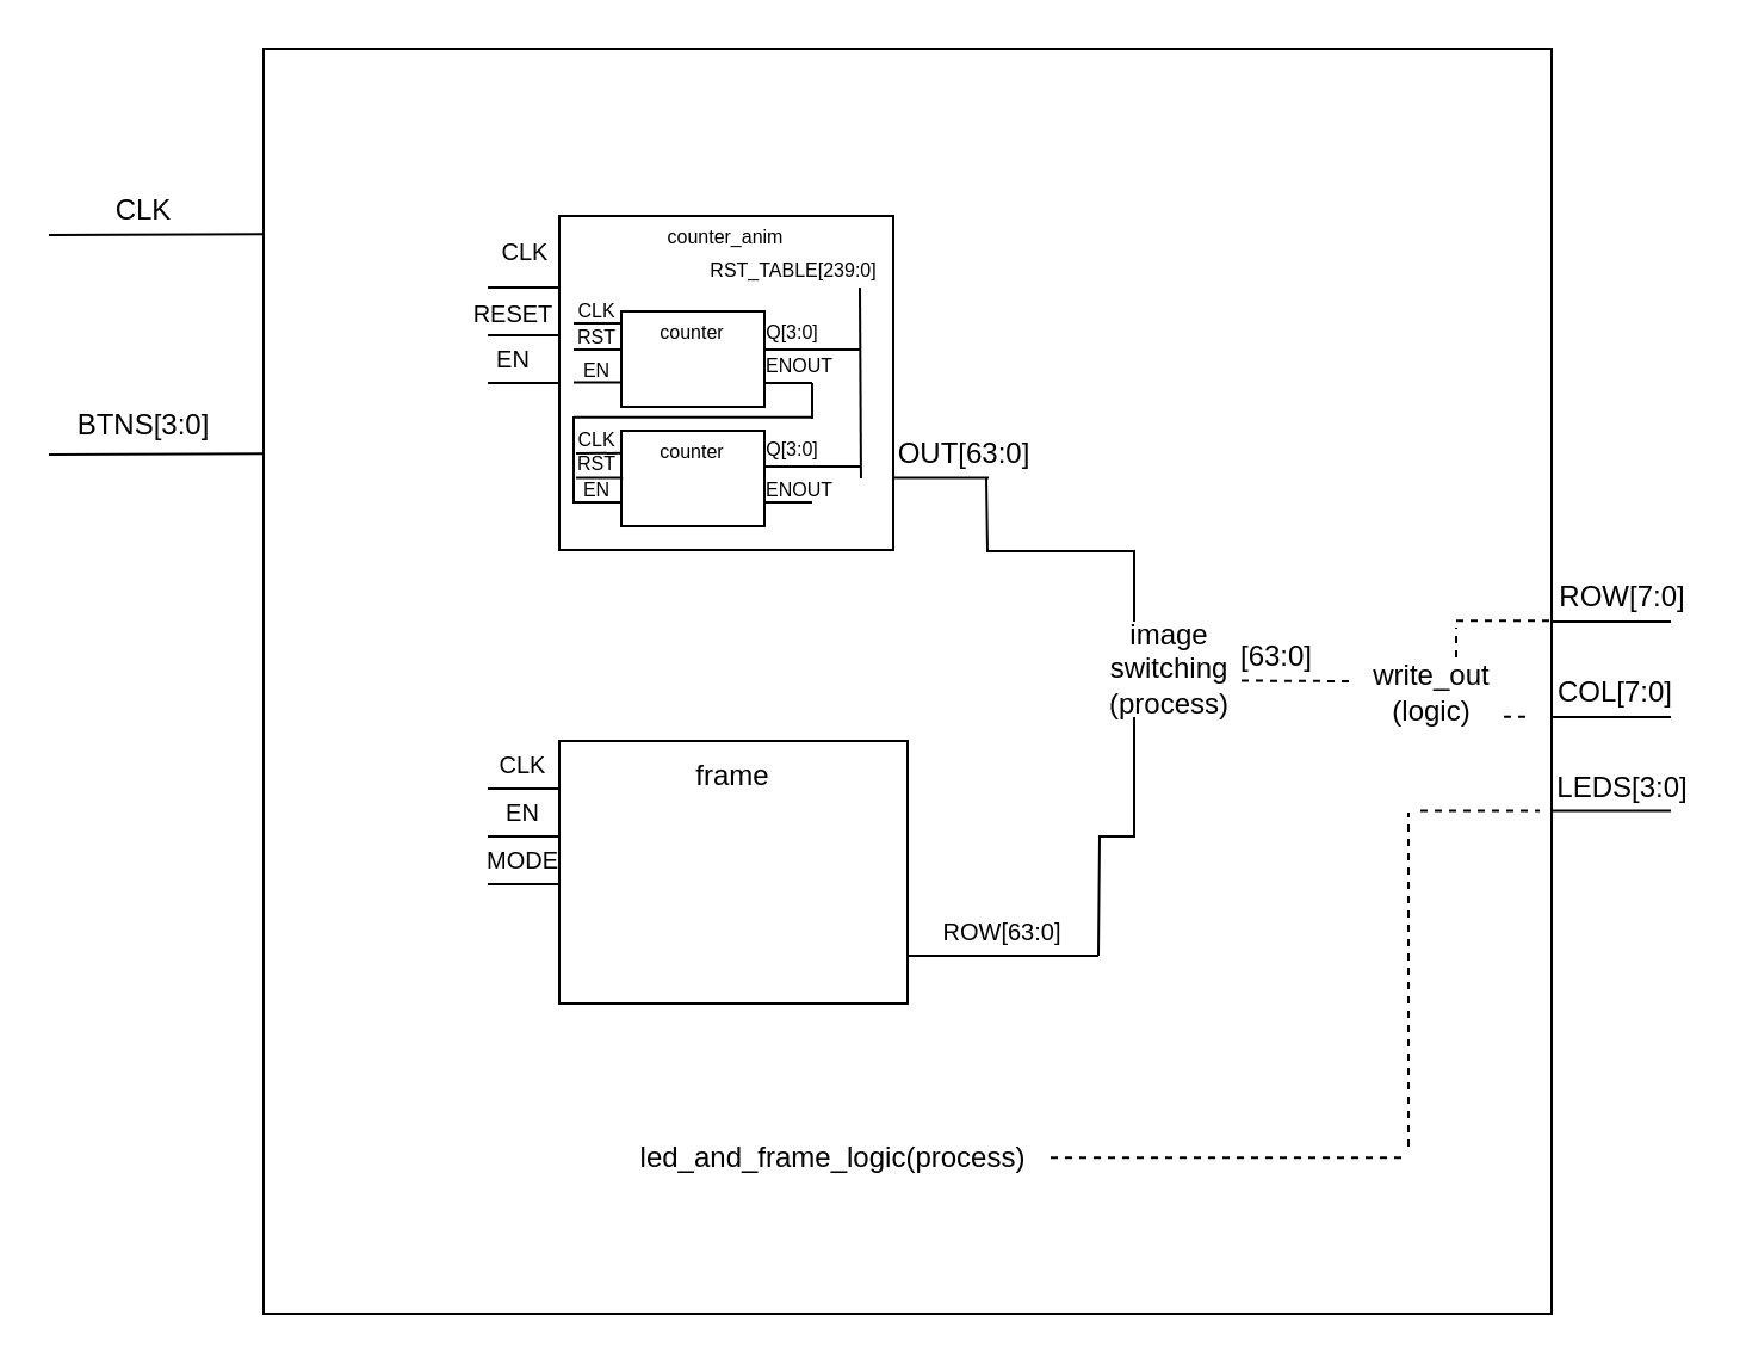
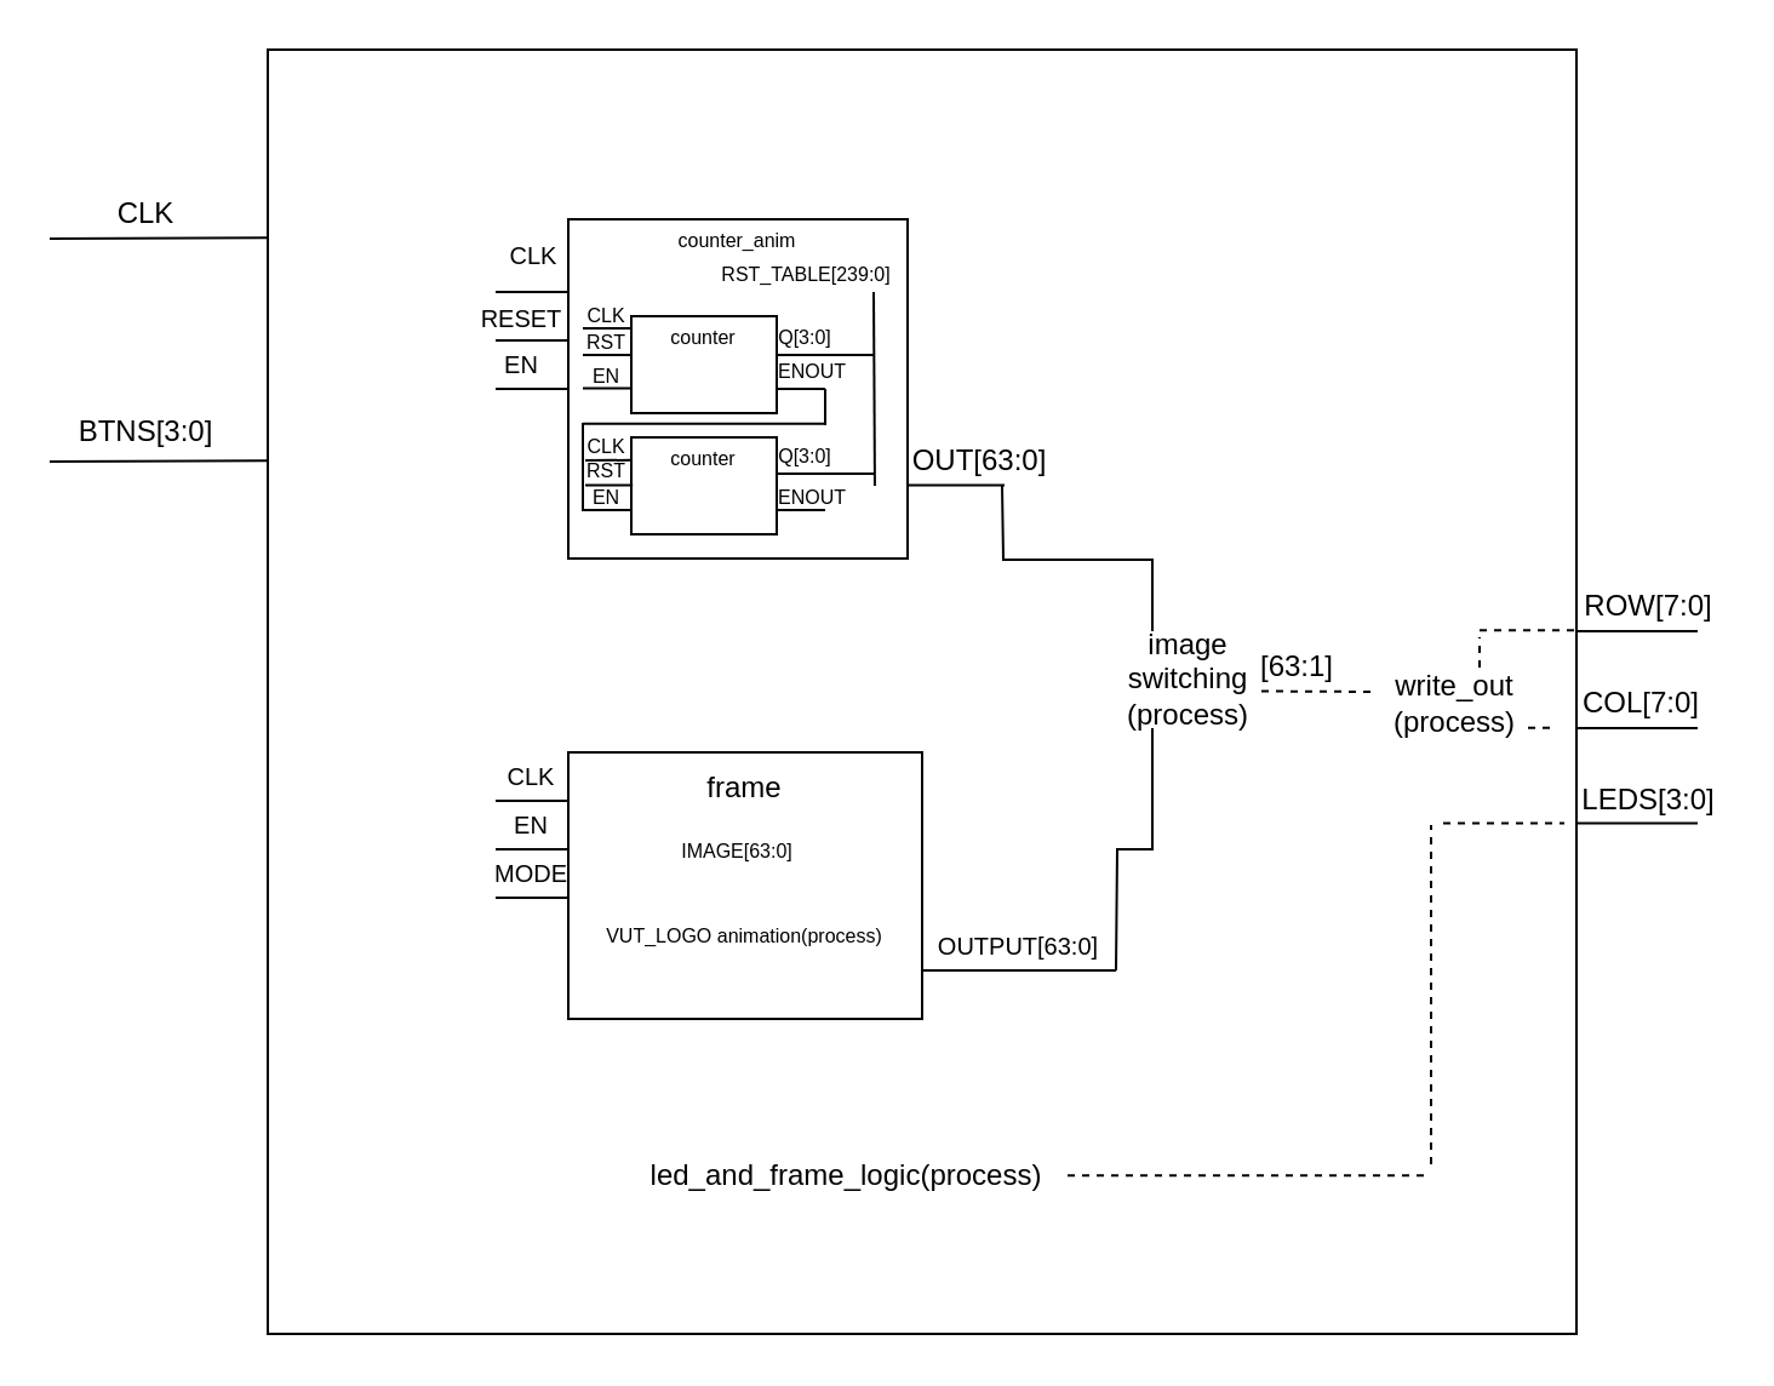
- <mxCell id="65" value="[63:0]" style="text;html=1;align=center;verticalAlign=middle;whiteSpace=wrap;rounded=0;" vertex="1" parent="1"><mxGeometry x="520" y="270" width="30" height="10" as="geometry" /></mxCell>
+ <mxCell id="65" value="[63:1]" style="text;html=1;align=center;verticalAlign=middle;whiteSpace=wrap;rounded=0;" vertex="1" parent="1"><mxGeometry x="520" y="270" width="30" height="10" as="geometry" /></mxCell>
- <mxCell id="76" value="write_out&lt;div&gt;(logic)&lt;/div&gt;" style="text;html=1;align=center;verticalAlign=middle;whiteSpace=wrap;rounded=0;" vertex="1" parent="1"><mxGeometry x="570" y="275" width="60" height="30" as="geometry" /></mxCell>
+ <mxCell id="76" value="write_out&lt;div&gt;(process)&lt;/div&gt;" style="text;html=1;align=center;verticalAlign=middle;whiteSpace=wrap;rounded=0;" vertex="1" parent="1"><mxGeometry x="570" y="275" width="60" height="30" as="geometry" /></mxCell>
+ <mxCell id="59" value="&lt;font style=&quot;font-size: 8px;&quot;&gt;IMAGE[63:0]&lt;/font&gt;" style="text;html=1;align=center;verticalAlign=middle;whiteSpace=wrap;rounded=0;" vertex="1" parent="1"><mxGeometry x="274" y="340" width="60" height="20" as="geometry" /></mxCell>
+ <mxCell id="60" value="&lt;font style=&quot;font-size: 8px;&quot;&gt;VUT_LOGO animation(process)&lt;/font&gt;" style="text;html=1;align=center;verticalAlign=middle;whiteSpace=wrap;rounded=0;" vertex="1" parent="1"><mxGeometry x="247" y="370" width="120" height="30" as="geometry" /></mxCell>
- <mxCell id="58" value="&lt;font style=&quot;font-size: 10px;&quot;&gt;ROW[63:0]&lt;/font&gt;" style="text;html=1;align=center;verticalAlign=middle;whiteSpace=wrap;rounded=0;" vertex="1" parent="1"><mxGeometry x="385" y="380" width="70" height="20" as="geometry" /></mxCell>
+ <mxCell id="58" value="&lt;font style=&quot;font-size: 10px;&quot;&gt;OUTPUT[63:0]&lt;/font&gt;" style="text;html=1;align=center;verticalAlign=middle;whiteSpace=wrap;rounded=0;" vertex="1" parent="1"><mxGeometry x="385" y="380" width="70" height="20" as="geometry" /></mxCell>
